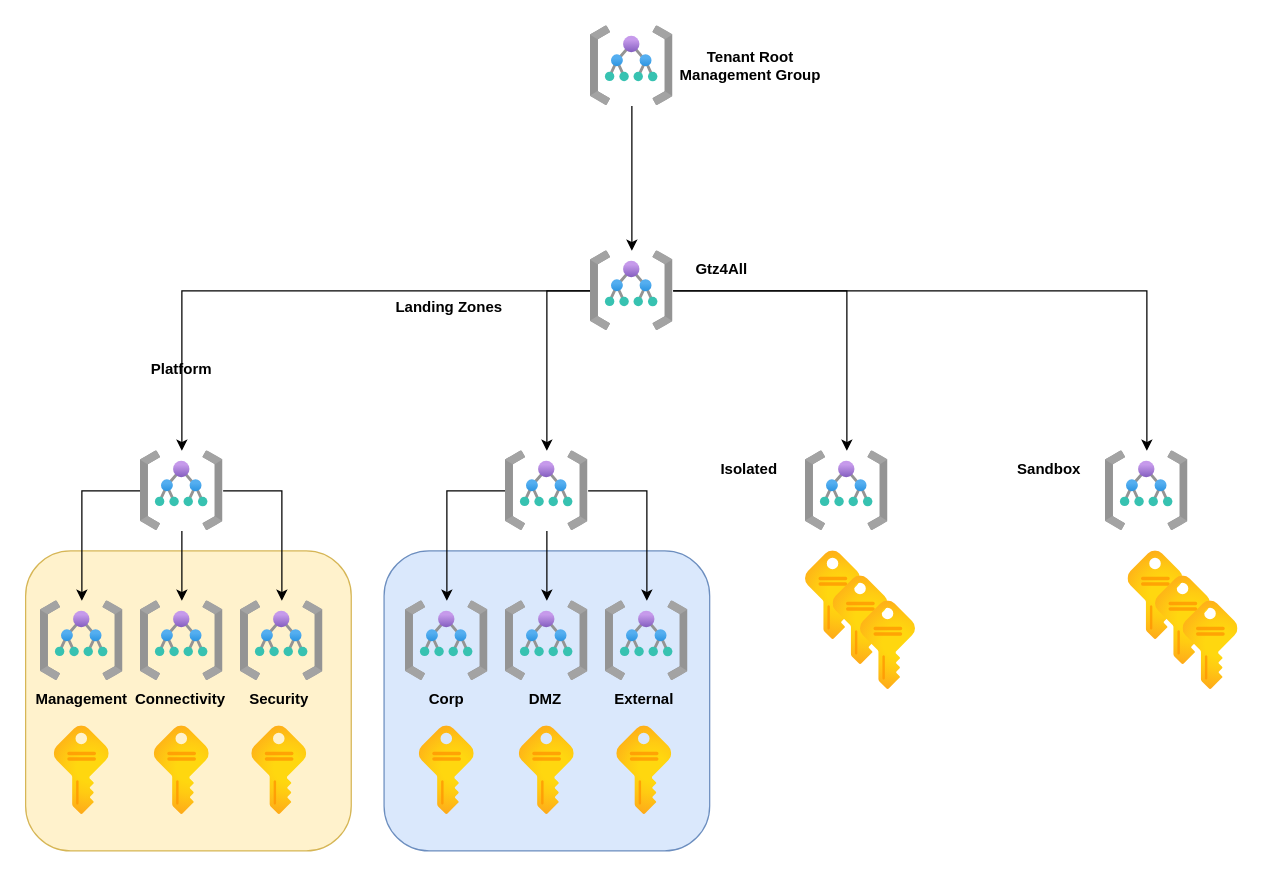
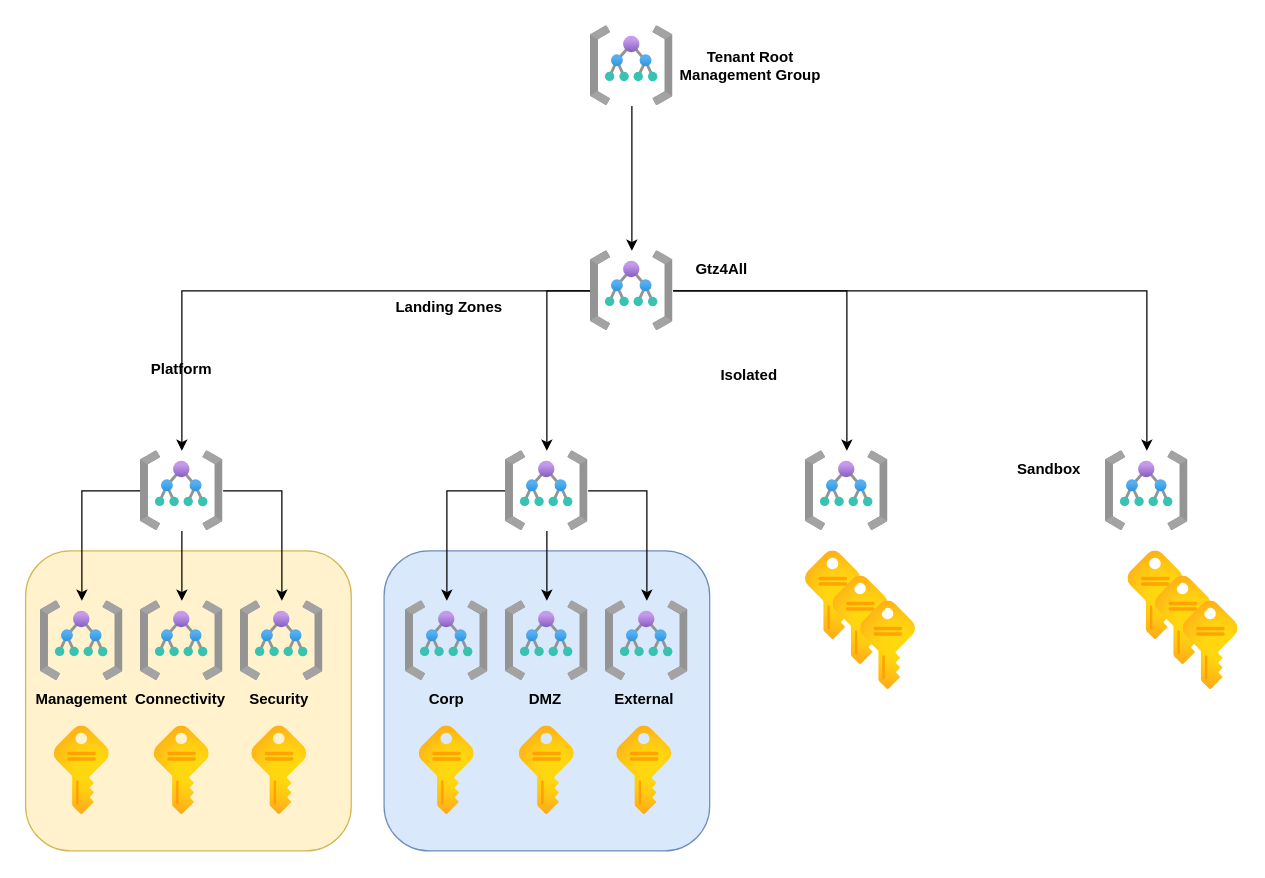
- <mxCell id="47" value="Isolated" style="text;html=1;strokeColor=none;fillColor=none;align=center;verticalAlign=middle;whiteSpace=wrap;rounded=0;fontStyle=1" vertex="1" parent="1"><mxGeometry x="554" y="360" width="90" height="30" as="geometry" /></mxCell>
+ <mxCell id="47" value="Isolated" style="text;html=1;strokeColor=none;fillColor=none;align=center;verticalAlign=middle;whiteSpace=wrap;rounded=0;fontStyle=1" vertex="1" parent="1"><mxGeometry x="554" y="285" width="90" height="30" as="geometry" /></mxCell>
